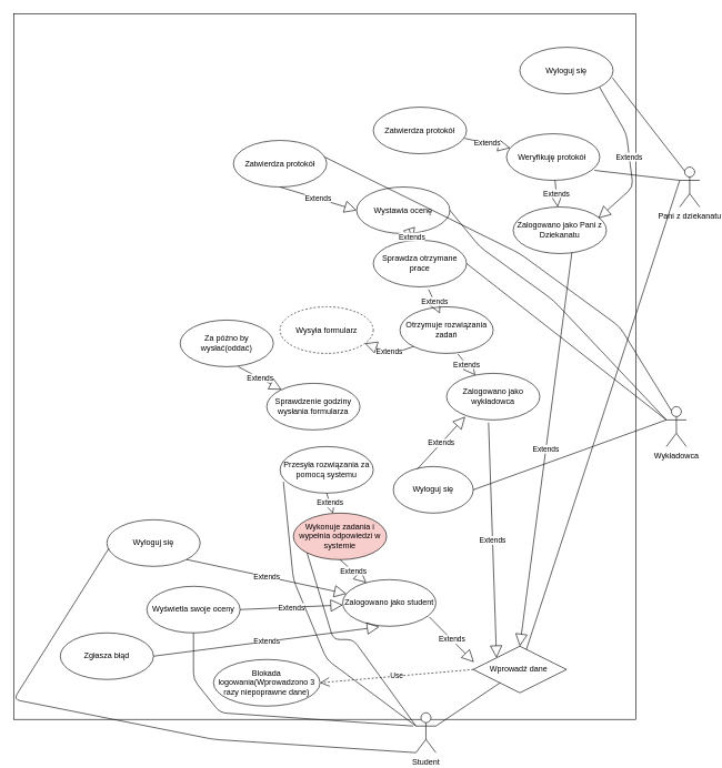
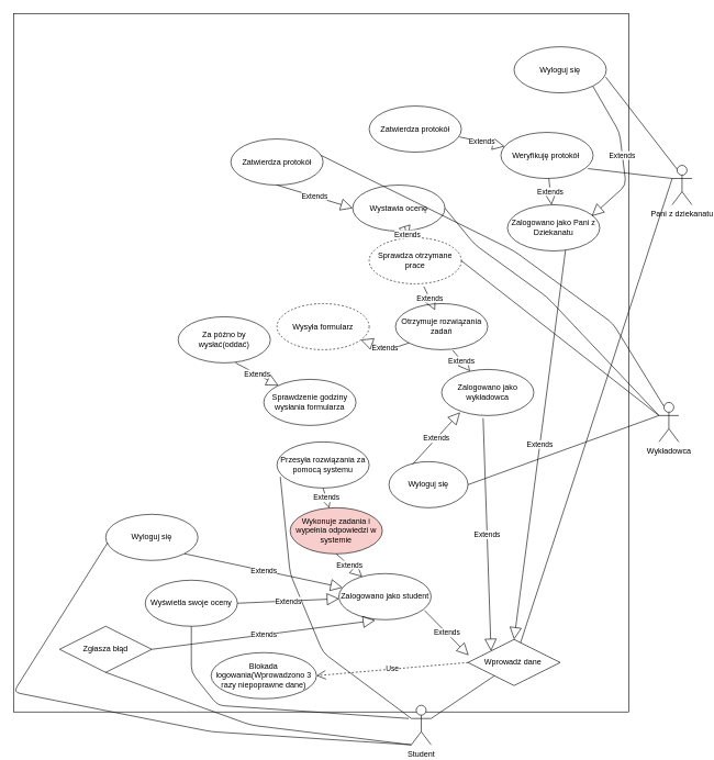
- <mxCell id="30" value="Sprawdza otrzymane prace" style="ellipse;whiteSpace=wrap;html=1;" parent="1" vertex="1"><mxGeometry x="560" y="360" width="140" height="70" as="geometry" /></mxCell>
+ <mxCell id="30" value="Sprawdza otrzymane prace" style="ellipse;whiteSpace=wrap;html=1;dashed=1;" parent="1" vertex="1"><mxGeometry x="560" y="360" width="140" height="70" as="geometry" /></mxCell>
- <mxCell id="19" value="" style="endArrow=none;html=1;exitX=0;exitY=0.333;exitDx=0;exitDy=0;exitPerimeter=0;entryX=0;entryY=1;entryDx=0;entryDy=0;" parent="1" source="3" target="17" edge="1"><mxGeometry width="50" height="50" relative="1" as="geometry"><mxPoint x="630" y="760" as="sourcePoint" /><mxPoint x="680" y="710" as="targetPoint" /><Array as="points"><mxPoint x="530" y="960" /><mxPoint x="500" y="960" /></Array></mxGeometry></mxCell>
- <mxCell id="47" value="Zgłasza błąd" style="ellipse;whiteSpace=wrap;html=1;" parent="1" vertex="1"><mxGeometry x="90" y="950" width="140" height="70" as="geometry" /></mxCell>
+ <mxCell id="47" value="Zgłasza błąd" style="rhombus;whiteSpace=wrap;html=1;" parent="1" vertex="1"><mxGeometry x="90" y="950" width="140" height="70" as="geometry" /></mxCell>
+ <mxCell id="49" value="" style="endArrow=none;html=1;exitX=0;exitY=1;exitDx=0;exitDy=0;exitPerimeter=0;entryX=0.5;entryY=1;entryDx=0;entryDy=0;" parent="1" source="3" target="47" edge="1"><mxGeometry width="50" height="50" relative="1" as="geometry"><mxPoint x="630" y="740" as="sourcePoint" /><mxPoint x="680" y="690" as="targetPoint" /><Array as="points"><mxPoint x="380" y="1100" /></Array></mxGeometry></mxCell>
